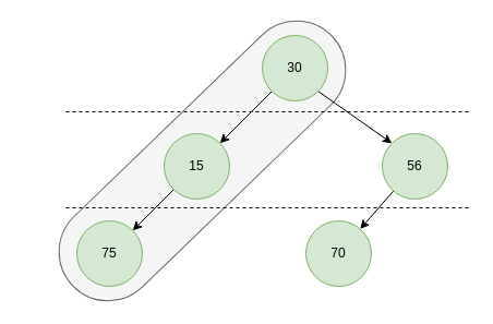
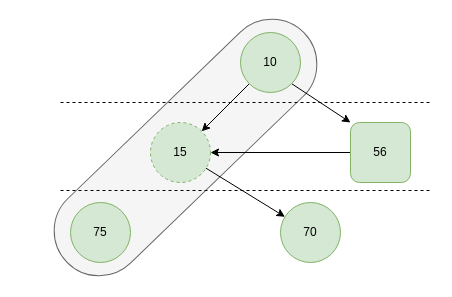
- <mxCell id="5" value="30" style="ellipse;whiteSpace=wrap;html=1;aspect=fixed;fillColor=#d5e8d4;strokeColor=#82b366;" vertex="1" parent="1"><mxGeometry x="240" y="20" width="60" height="60" as="geometry" /></mxCell>
+ <mxCell id="5" value="10" style="ellipse;whiteSpace=wrap;html=1;aspect=fixed;fillColor=#d5e8d4;strokeColor=#82b366;" vertex="1" parent="1"><mxGeometry x="240" y="20" width="60" height="60" as="geometry" /></mxCell>
- <mxCell id="10" value="15" style="ellipse;whiteSpace=wrap;html=1;aspect=fixed;fillColor=#d5e8d4;strokeColor=#82b366;" vertex="1" parent="1"><mxGeometry x="150" y="110" width="60" height="60" as="geometry" /></mxCell>
+ <mxCell id="10" value="15" style="ellipse;whiteSpace=wrap;html=1;aspect=fixed;fillColor=#d5e8d4;strokeColor=#82b366;dashed=1;" vertex="1" parent="1"><mxGeometry x="150" y="110" width="60" height="60" as="geometry" /></mxCell>
- <mxCell id="7" value="56" style="ellipse;whiteSpace=wrap;html=1;aspect=fixed;fillColor=#d5e8d4;strokeColor=#82b366;" vertex="1" parent="1"><mxGeometry x="350" y="110" width="60" height="60" as="geometry" /></mxCell>
+ <mxCell id="7" value="56" style="whiteSpace=wrap;html=1;aspect=fixed;fillColor=#d5e8d4;strokeColor=#82b366;rounded=1;" vertex="1" parent="1"><mxGeometry x="350" y="110" width="60" height="60" as="geometry" /></mxCell>
- <mxCell id="6" value="" style="edgeStyle=none;rounded=0;orthogonalLoop=1;jettySize=auto;html=1;" edge="1" parent="1" source="7" target="8"><mxGeometry relative="1" as="geometry" /></mxCell>
+ <mxCell id="6" value="" style="edgeStyle=none;rounded=0;orthogonalLoop=1;jettySize=auto;html=1;" edge="1" parent="1" source="7" target="10"><mxGeometry relative="1" as="geometry" /></mxCell>
- <mxCell id="9" value="" style="edgeStyle=none;rounded=0;orthogonalLoop=1;jettySize=auto;html=1;" edge="1" parent="1" source="10" target="11"><mxGeometry relative="1" as="geometry" /></mxCell>
+ <mxCell id="9" value="" style="edgeStyle=none;rounded=0;orthogonalLoop=1;jettySize=auto;html=1;" edge="1" parent="1" source="10" target="8"><mxGeometry relative="1" as="geometry" /></mxCell>
